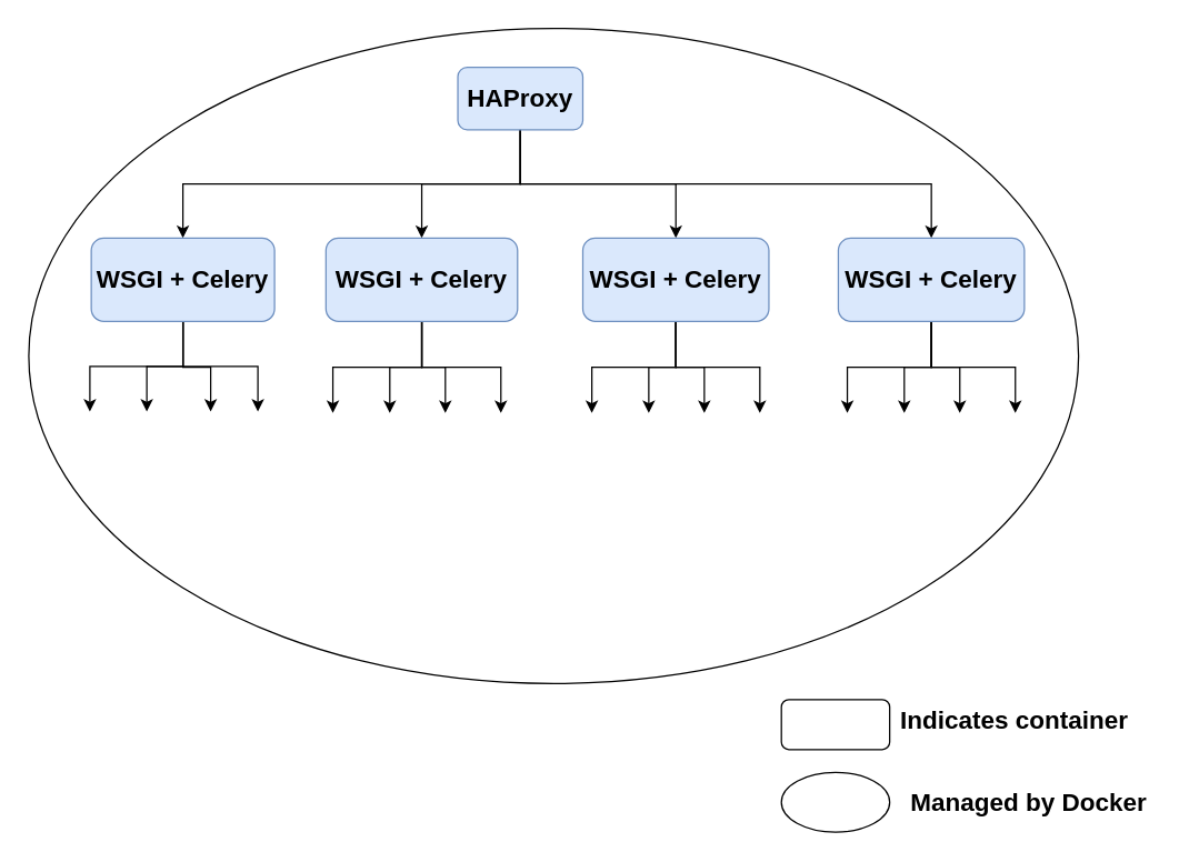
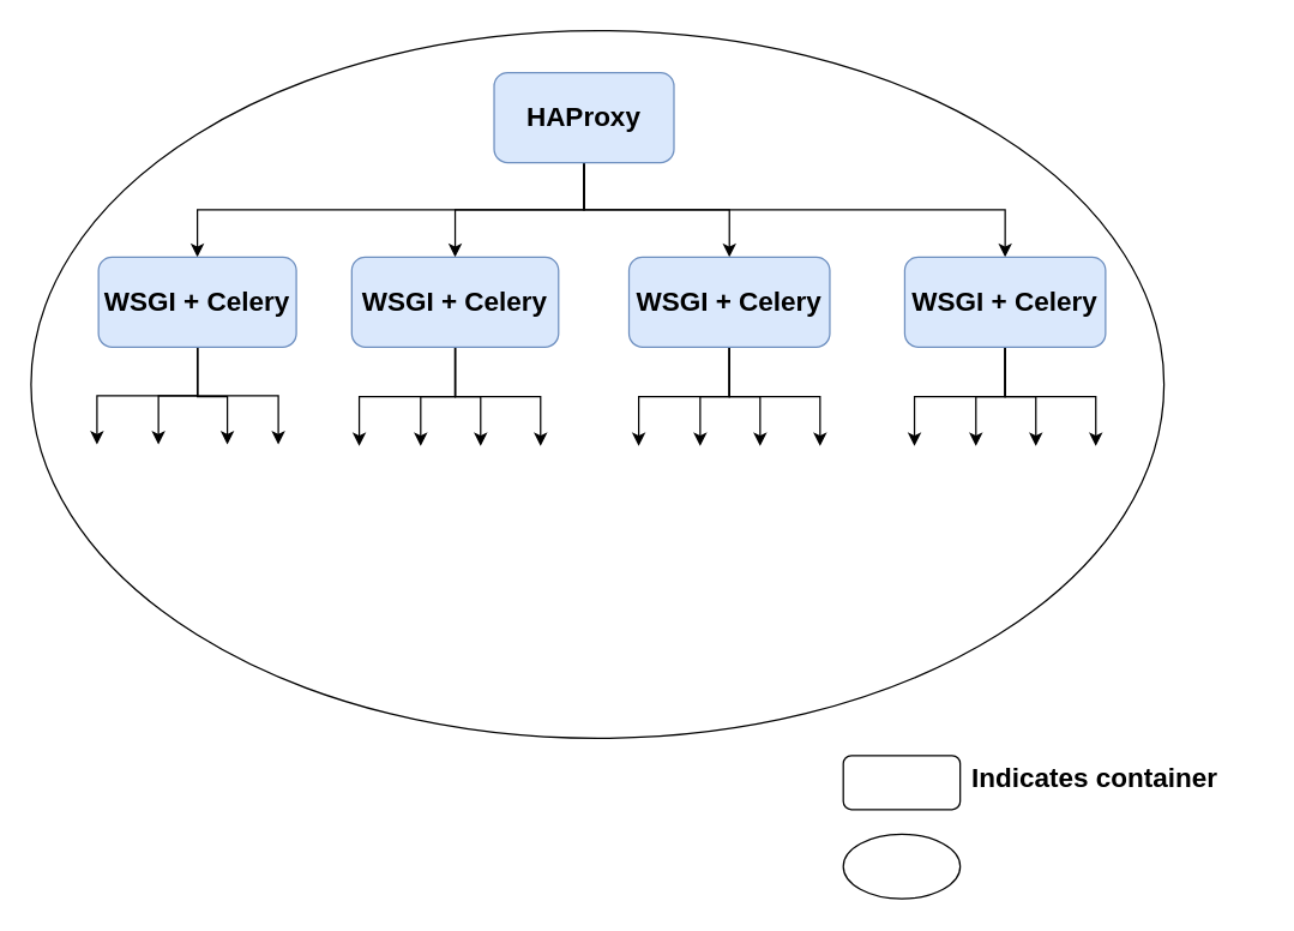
- <mxCell id="6" value="&lt;font style=&quot;font-size: 18px;&quot;&gt;&lt;b&gt;HAProxy&lt;/b&gt;&lt;/font&gt;" style="rounded=1;whiteSpace=wrap;html=1;fillColor=#dae8fc;strokeColor=#6c8ebf;" vertex="1" parent="1"><mxGeometry x="329" y="48" width="90" height="45" as="geometry" /></mxCell>
+ <mxCell id="6" value="&lt;font style=&quot;font-size: 18px;&quot;&gt;&lt;b&gt;HAProxy&lt;/b&gt;&lt;/font&gt;" style="rounded=1;whiteSpace=wrap;html=1;fillColor=#dae8fc;strokeColor=#6c8ebf;" vertex="1" parent="1"><mxGeometry x="329" y="48" width="120" height="60" as="geometry" /></mxCell>
- <mxCell id="47" value="&lt;b&gt;Managed by Docker&lt;/b&gt;" style="text;html=1;strokeColor=none;fillColor=none;align=center;verticalAlign=middle;whiteSpace=wrap;rounded=0;fontSize=18;" vertex="1" parent="1"><mxGeometry x="640" y="562.5" width="201" height="30" as="geometry" /></mxCell>
